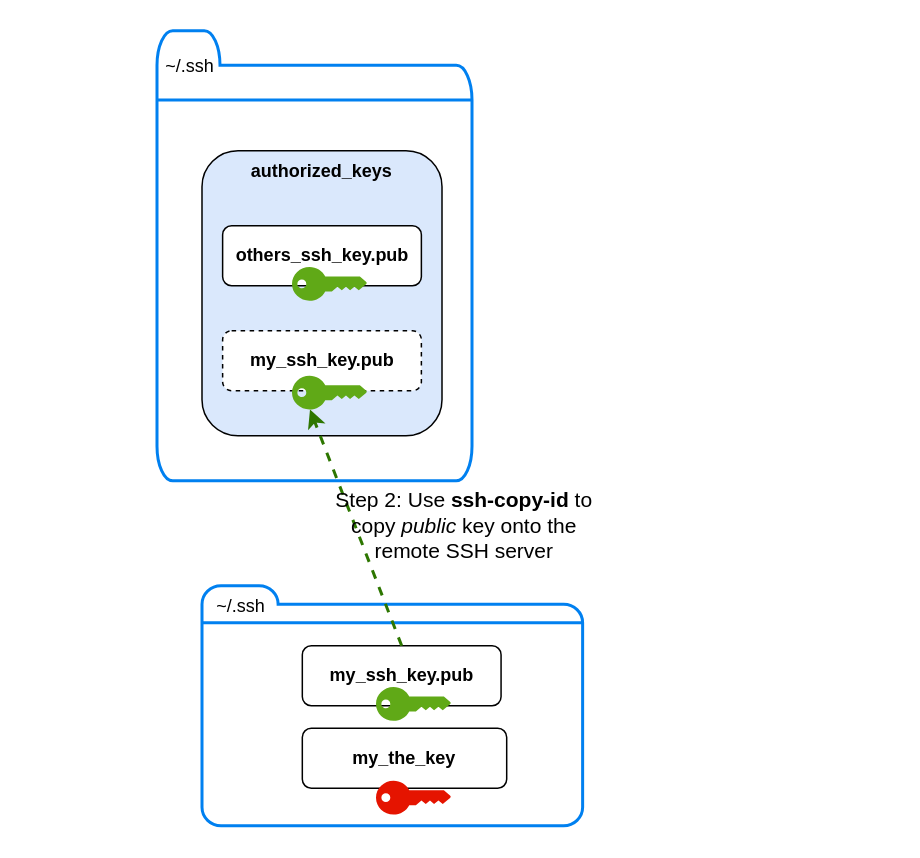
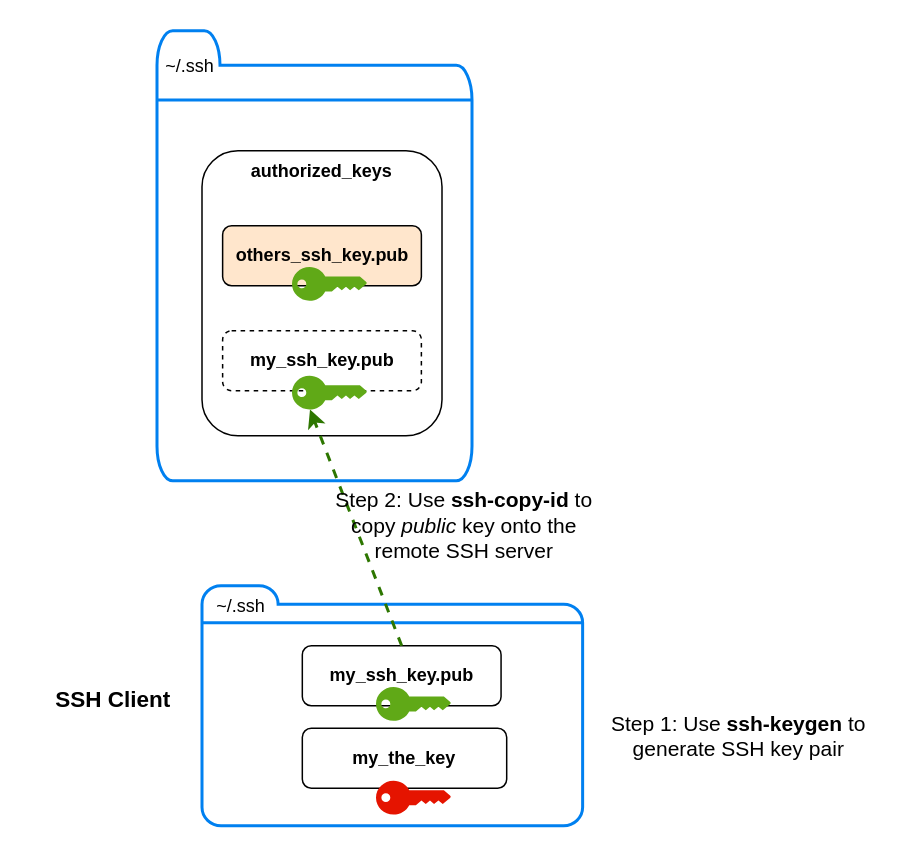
- <mxCell id="4" value="&lt;b&gt;authorized_keys&lt;/b&gt;" style="rounded=1;whiteSpace=wrap;html=1;verticalAlign=top;fillColor=#dae8fc;" vertex="1" parent="1"><mxGeometry x="134" y="100" width="160" height="190" as="geometry" /></mxCell>
+ <mxCell id="4" value="&lt;b&gt;authorized_keys&lt;/b&gt;" style="rounded=1;whiteSpace=wrap;html=1;verticalAlign=top;" vertex="1" parent="1"><mxGeometry x="134" y="100" width="160" height="190" as="geometry" /></mxCell>
- <mxCell id="9" value="&lt;b&gt;others_ssh_key.pub&lt;/b&gt;" style="rounded=1;whiteSpace=wrap;html=1;" vertex="1" parent="1"><mxGeometry x="147.75" y="150" width="132.5" height="40" as="geometry" /></mxCell>
+ <mxCell id="9" value="&lt;b&gt;others_ssh_key.pub&lt;/b&gt;" style="rounded=1;whiteSpace=wrap;html=1;fillColor=#ffe6cc;" vertex="1" parent="1"><mxGeometry x="147.75" y="150" width="132.5" height="40" as="geometry" /></mxCell>
+ <mxCell id="7" value="SSH Client" style="text;html=1;align=center;verticalAlign=middle;whiteSpace=wrap;rounded=0;fontSize=15;fontStyle=1" vertex="1" parent="1"><mxGeometry x="20.25" y="450" width="110" height="30" as="geometry" /></mxCell>
+ <mxCell id="11" value="&lt;font style=&quot;font-size: 14px;&quot;&gt;Step 1: Use &lt;b&gt;ssh-keygen &lt;/b&gt;to generate SSH key pair&lt;/font&gt;" style="text;html=1;align=center;verticalAlign=middle;whiteSpace=wrap;rounded=0;" vertex="1" parent="1"><mxGeometry x="393" y="470" width="197.75" height="40" as="geometry" /></mxCell>
